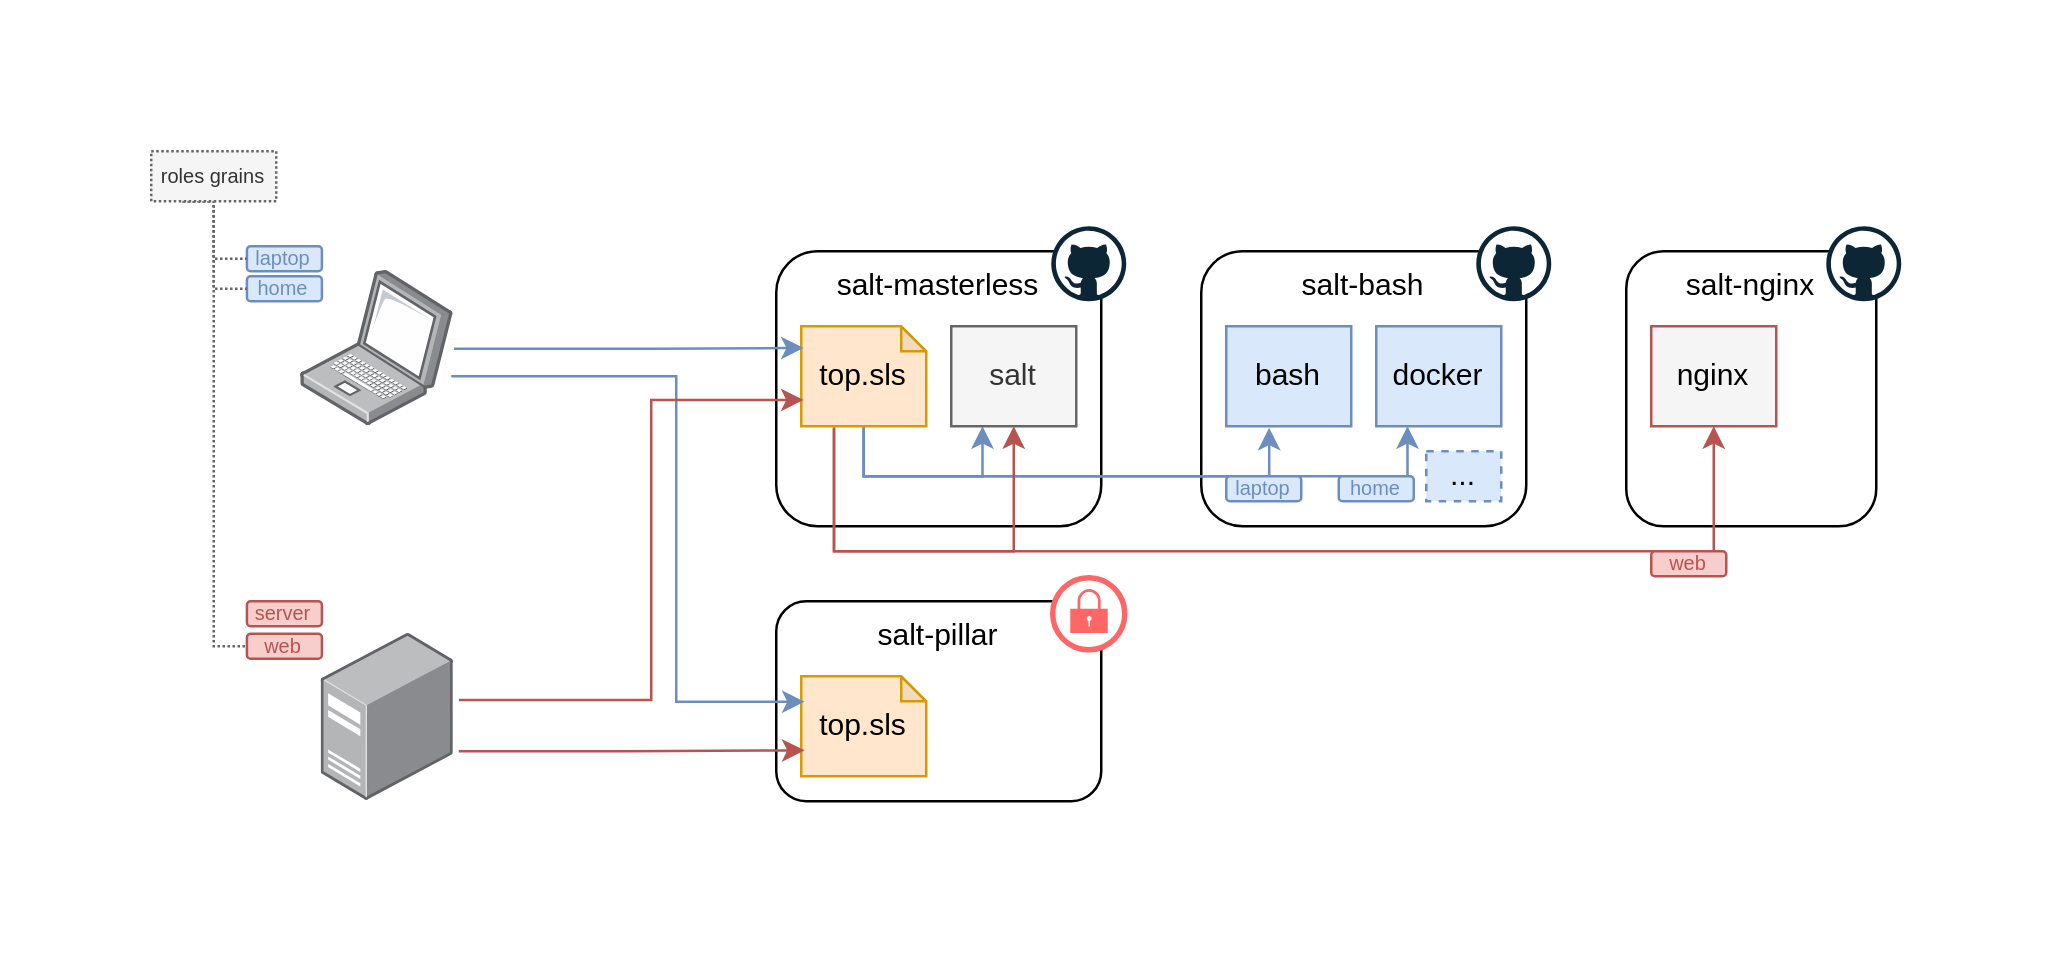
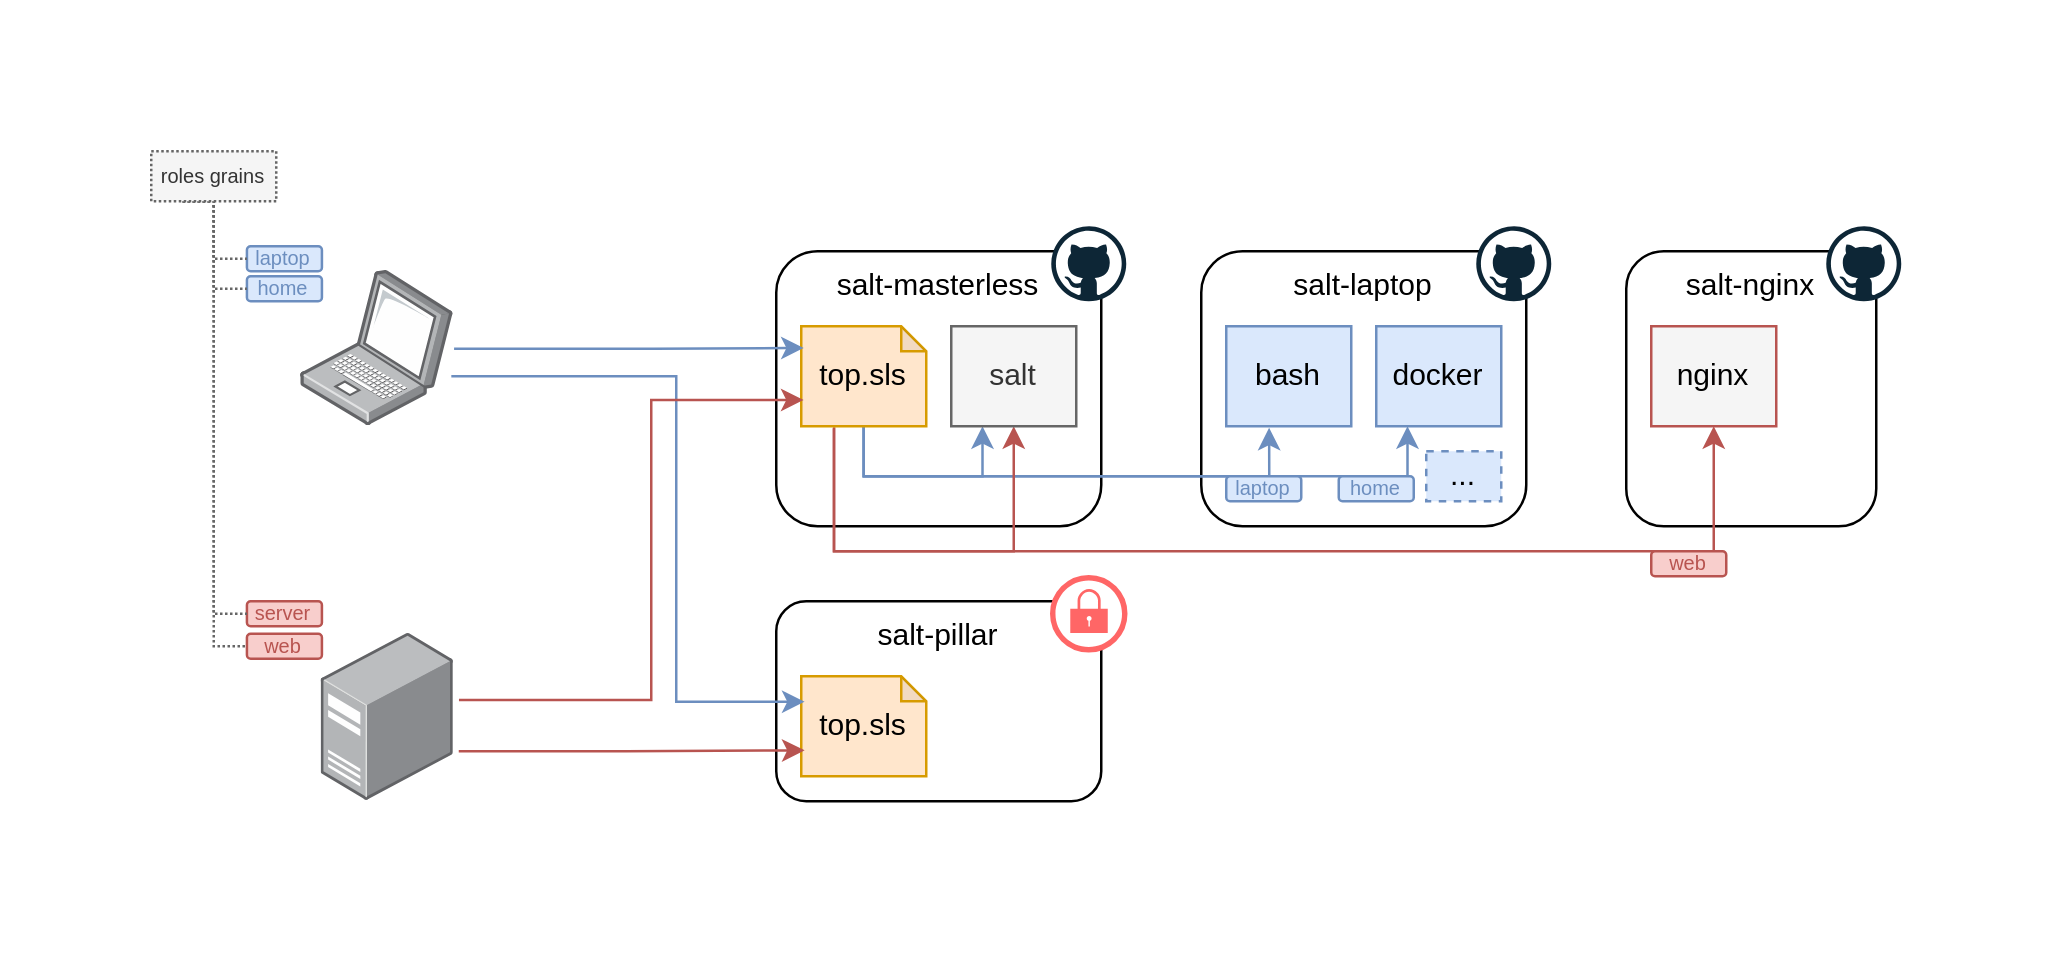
- <mxCell id="3" value="salt-bash" style="rounded=1;whiteSpace=wrap;html=1;verticalAlign=top;" parent="1" vertex="1"><mxGeometry x="480" y="100" width="130" height="110" as="geometry" /></mxCell>
+ <mxCell id="3" value="salt-laptop" style="rounded=1;whiteSpace=wrap;html=1;verticalAlign=top;" parent="1" vertex="1"><mxGeometry x="480" y="100" width="130" height="110" as="geometry" /></mxCell>
+ <mxCell id="43" style="edgeStyle=elbowEdgeStyle;rounded=0;orthogonalLoop=1;jettySize=auto;html=1;exitX=0.25;exitY=1;exitDx=0;exitDy=0;entryX=0;entryY=0.5;entryDx=0;entryDy=0;fontSize=8;fontColor=#B85450;endArrow=none;endFill=0;dashed=1;dashPattern=1 1;strokeColor=#666666;" edge="1" parent="1" source="45" target="36"><mxGeometry relative="1" as="geometry" /></mxCell>
